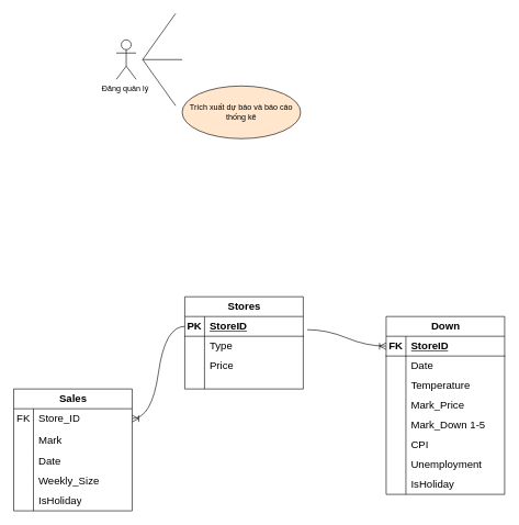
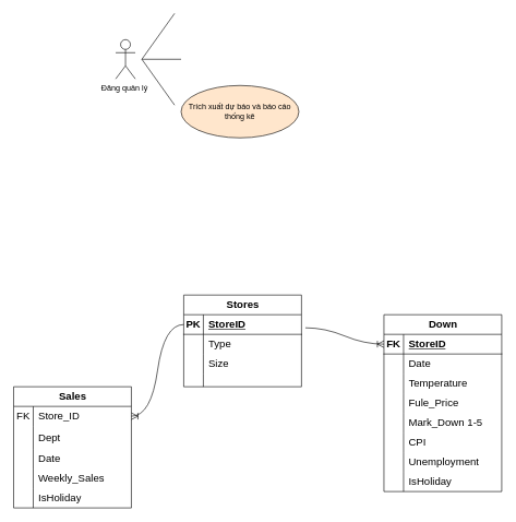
- <mxCell id="57" value="Price" style="shape=partialRectangle;connectable=0;fillColor=none;top=0;left=0;bottom=0;right=0;align=left;spacingLeft=6;overflow=hidden;whiteSpace=wrap;html=1;fontSize=16;" parent="55" vertex="1"><mxGeometry x="30" width="150" height="30" as="geometry"><mxRectangle width="150" height="30" as="alternateBounds" /></mxGeometry></mxCell>
+ <mxCell id="57" value="Size" style="shape=partialRectangle;connectable=0;fillColor=none;top=0;left=0;bottom=0;right=0;align=left;spacingLeft=6;overflow=hidden;whiteSpace=wrap;html=1;fontSize=16;" parent="55" vertex="1"><mxGeometry x="30" width="150" height="30" as="geometry"><mxRectangle width="150" height="30" as="alternateBounds" /></mxGeometry></mxCell>
- <mxCell id="19" value="Mark_Price" style="shape=partialRectangle;connectable=0;fillColor=none;top=0;left=0;bottom=0;right=0;align=left;spacingLeft=6;overflow=hidden;whiteSpace=wrap;html=1;fontSize=16;" parent="17" vertex="1"><mxGeometry x="30" width="150" height="30" as="geometry"><mxRectangle width="150" height="30" as="alternateBounds" /></mxGeometry></mxCell>
+ <mxCell id="19" value="Fule_Price" style="shape=partialRectangle;connectable=0;fillColor=none;top=0;left=0;bottom=0;right=0;align=left;spacingLeft=6;overflow=hidden;whiteSpace=wrap;html=1;fontSize=16;" parent="17" vertex="1"><mxGeometry x="30" width="150" height="30" as="geometry"><mxRectangle width="150" height="30" as="alternateBounds" /></mxGeometry></mxCell>
- <mxCell id="38" value="Mark" style="shape=partialRectangle;connectable=0;fillColor=none;top=0;left=0;bottom=0;right=0;align=left;spacingLeft=6;overflow=hidden;whiteSpace=wrap;html=1;fontSize=16;" parent="36" vertex="1"><mxGeometry x="30" width="150" height="35" as="geometry"><mxRectangle width="150" height="35" as="alternateBounds" /></mxGeometry></mxCell>
+ <mxCell id="38" value="Dept" style="shape=partialRectangle;connectable=0;fillColor=none;top=0;left=0;bottom=0;right=0;align=left;spacingLeft=6;overflow=hidden;whiteSpace=wrap;html=1;fontSize=16;" parent="36" vertex="1"><mxGeometry x="30" width="150" height="35" as="geometry"><mxRectangle width="150" height="35" as="alternateBounds" /></mxGeometry></mxCell>
- <mxCell id="44" value="Weekly_Size" style="shape=partialRectangle;connectable=0;fillColor=none;top=0;left=0;bottom=0;right=0;align=left;spacingLeft=6;overflow=hidden;whiteSpace=wrap;html=1;fontSize=16;" parent="42" vertex="1"><mxGeometry x="30" width="150" height="30" as="geometry"><mxRectangle width="150" height="30" as="alternateBounds" /></mxGeometry></mxCell>
+ <mxCell id="44" value="Weekly_Sales" style="shape=partialRectangle;connectable=0;fillColor=none;top=0;left=0;bottom=0;right=0;align=left;spacingLeft=6;overflow=hidden;whiteSpace=wrap;html=1;fontSize=16;" parent="42" vertex="1"><mxGeometry x="30" width="150" height="30" as="geometry"><mxRectangle width="150" height="30" as="alternateBounds" /></mxGeometry></mxCell>
